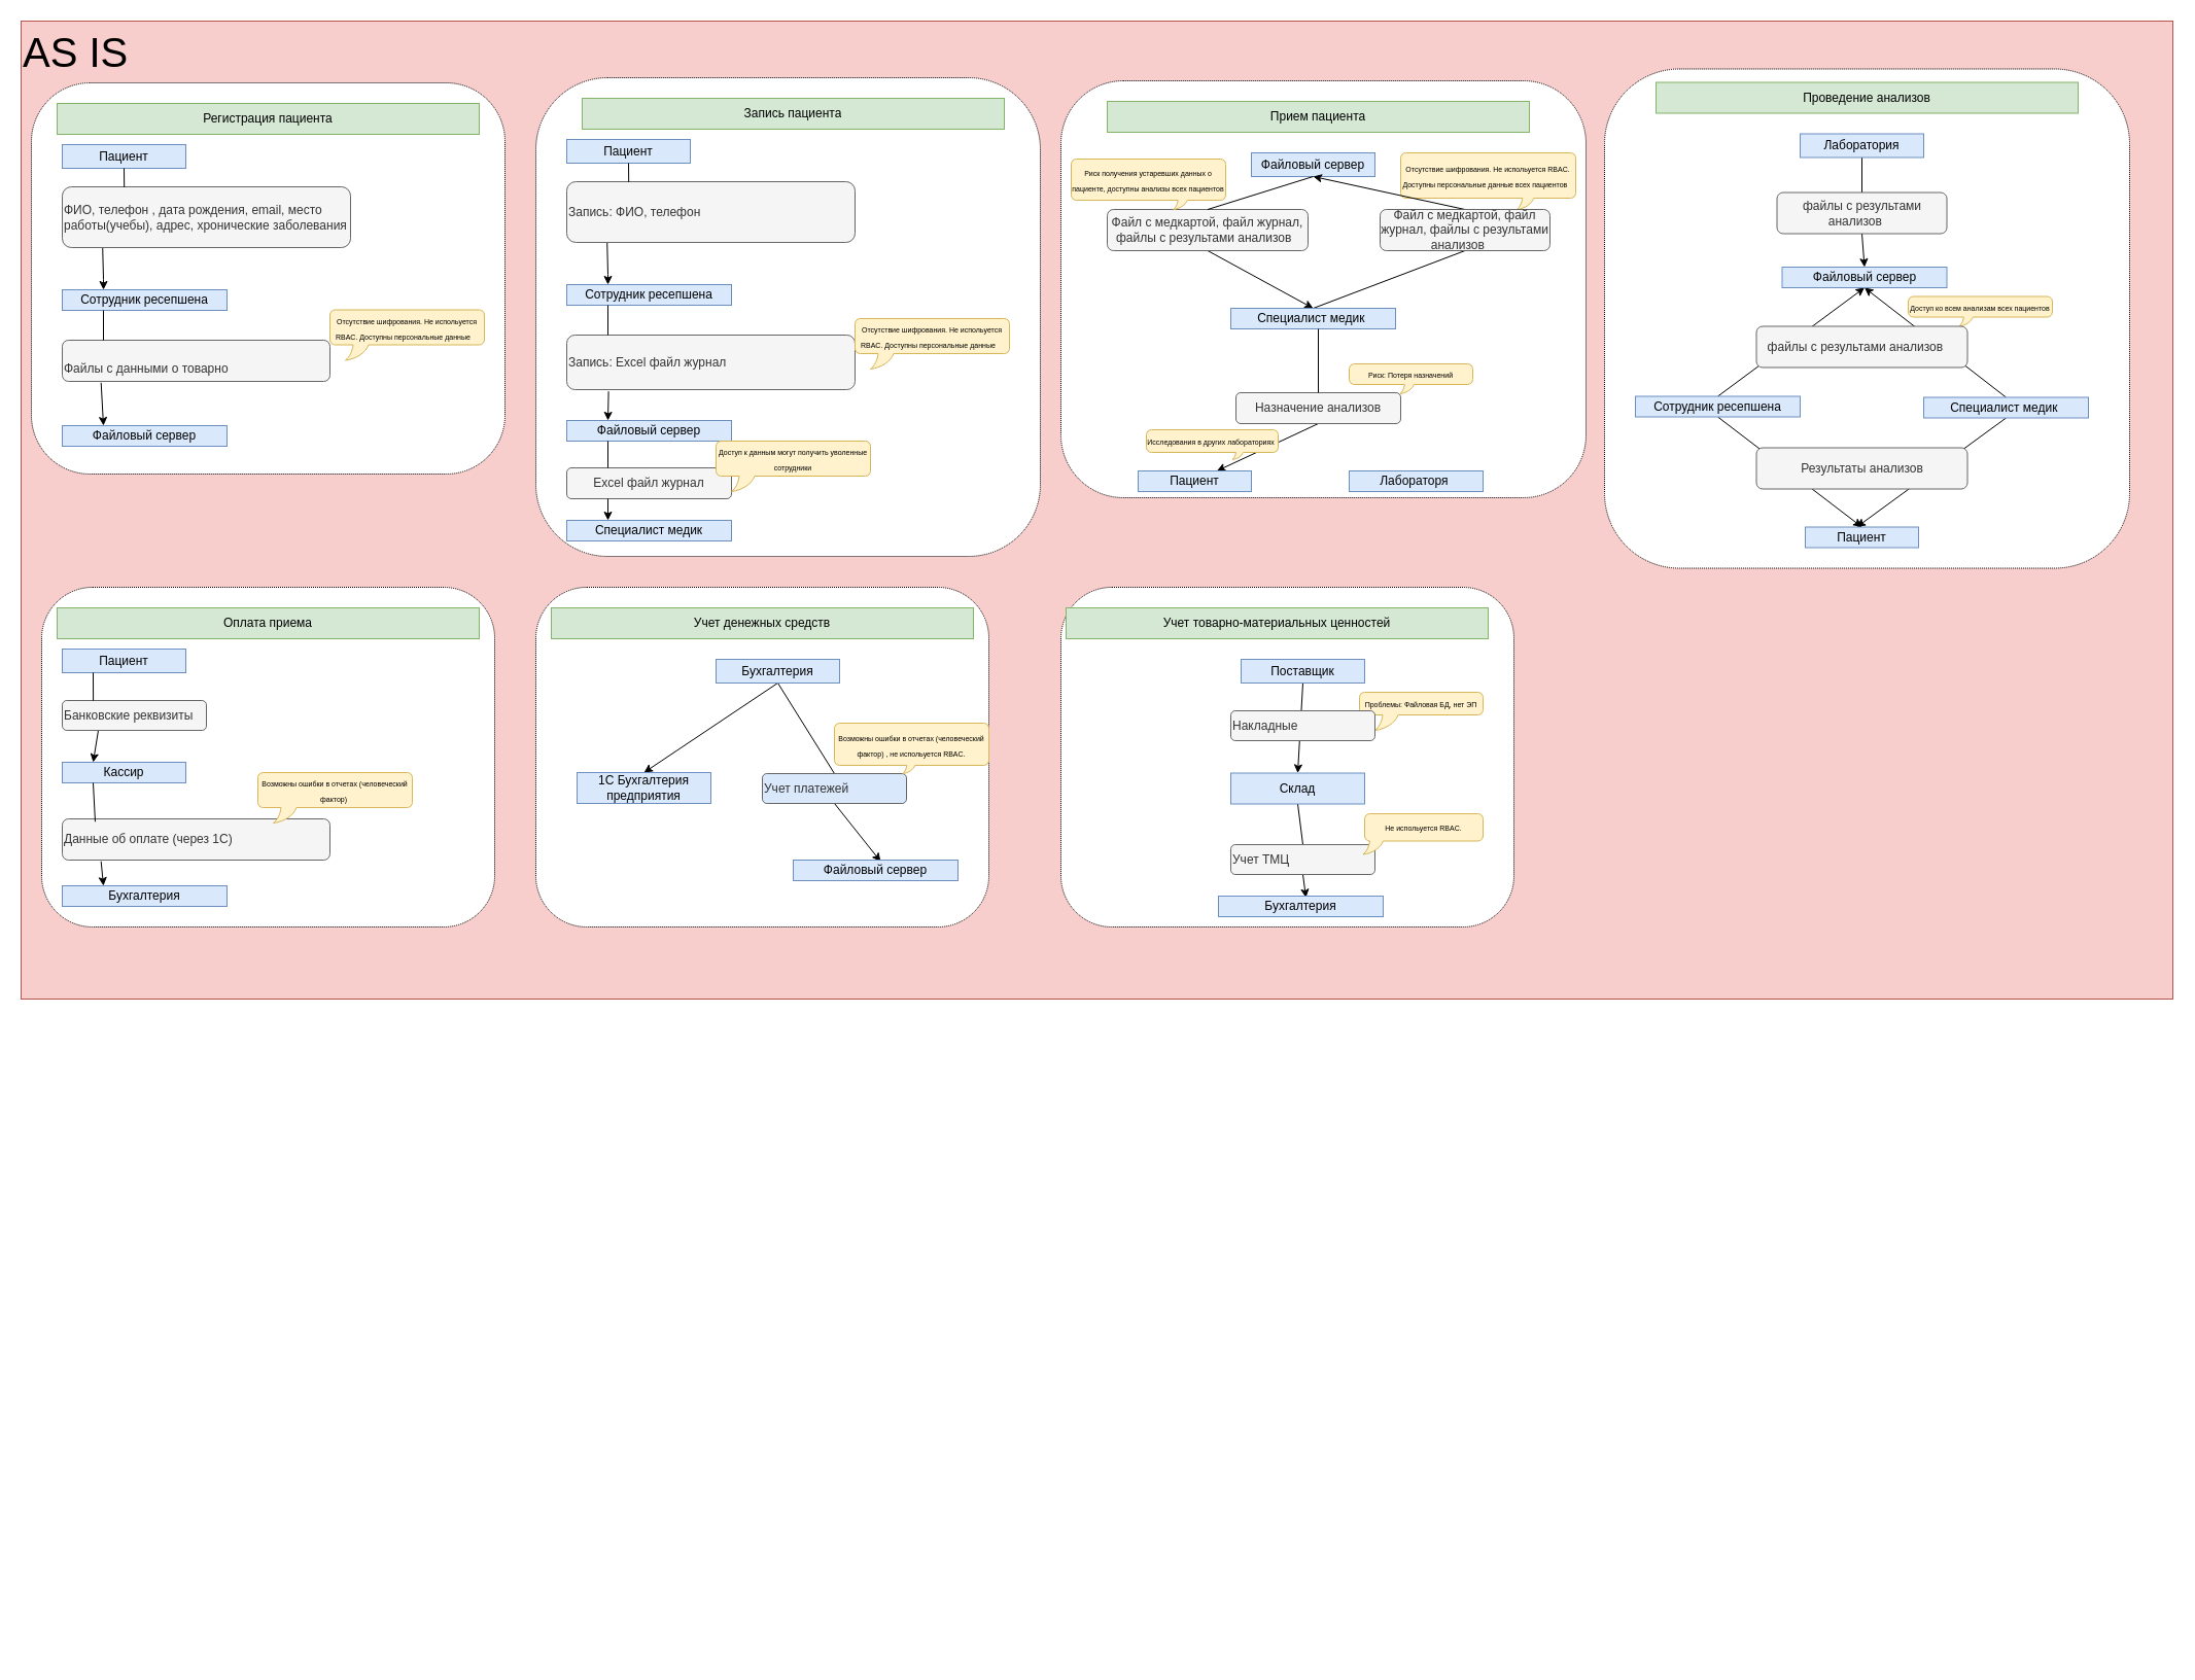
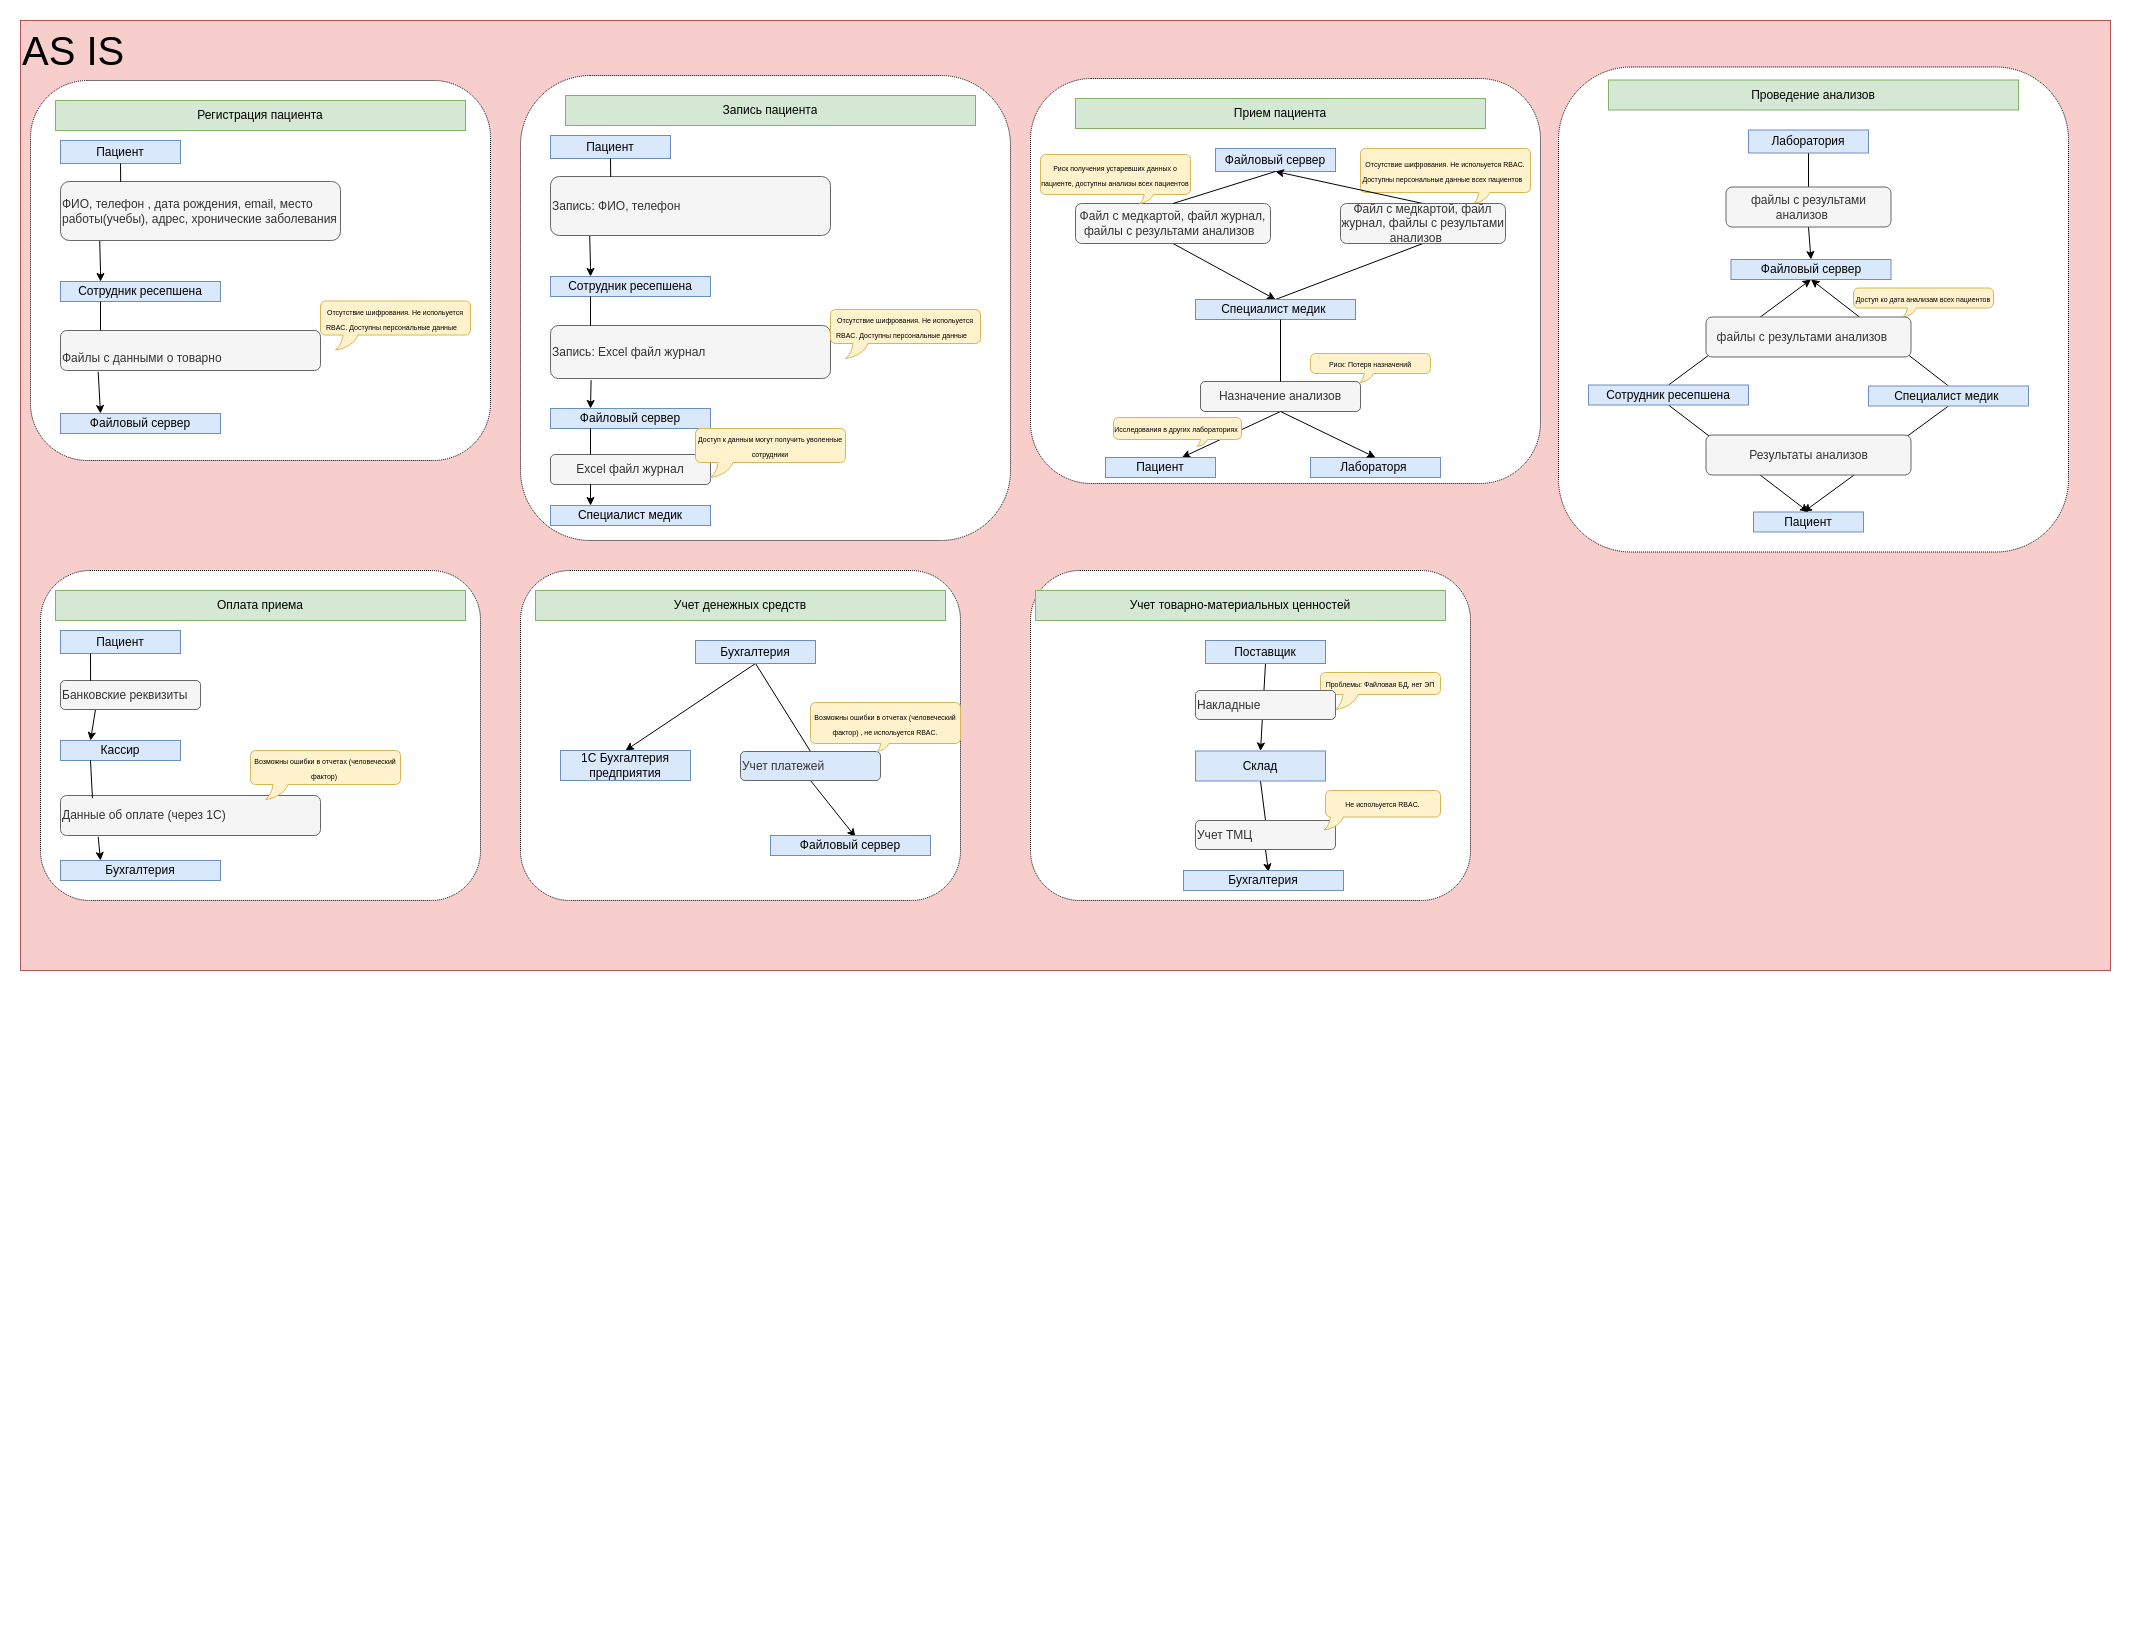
- <mxCell id="103" value="&lt;span style=&quot;font-size: 7px;&quot;&gt;Доступ ко всем анализам всех пациентов&lt;/span&gt;" style="whiteSpace=wrap;html=1;shape=mxgraph.basic.roundRectCallout;dx=58.33;dy=9;size=5;boundedLbl=1;fillColor=#fff2cc;strokeColor=#d6b656;" parent="1" vertex="1"><mxGeometry x="1853" y="287.5" width="140" height="29" as="geometry" /></mxCell>
+ <mxCell id="103" value="&lt;span style=&quot;font-size: 7px;&quot;&gt;Доступ ко дата анализам всех пациентов&lt;/span&gt;" style="whiteSpace=wrap;html=1;shape=mxgraph.basic.roundRectCallout;dx=58.33;dy=9;size=5;boundedLbl=1;fillColor=#fff2cc;strokeColor=#d6b656;" parent="1" vertex="1"><mxGeometry x="1853" y="287.5" width="140" height="29" as="geometry" /></mxCell>
+ <mxCell id="28" style="edgeStyle=none;rounded=0;orthogonalLoop=1;jettySize=auto;html=1;exitX=0.5;exitY=1;exitDx=0;exitDy=0;entryX=0.5;entryY=0;entryDx=0;entryDy=0;" parent="1" source="26" target="23" edge="1"><mxGeometry relative="1" as="geometry" /></mxCell>
